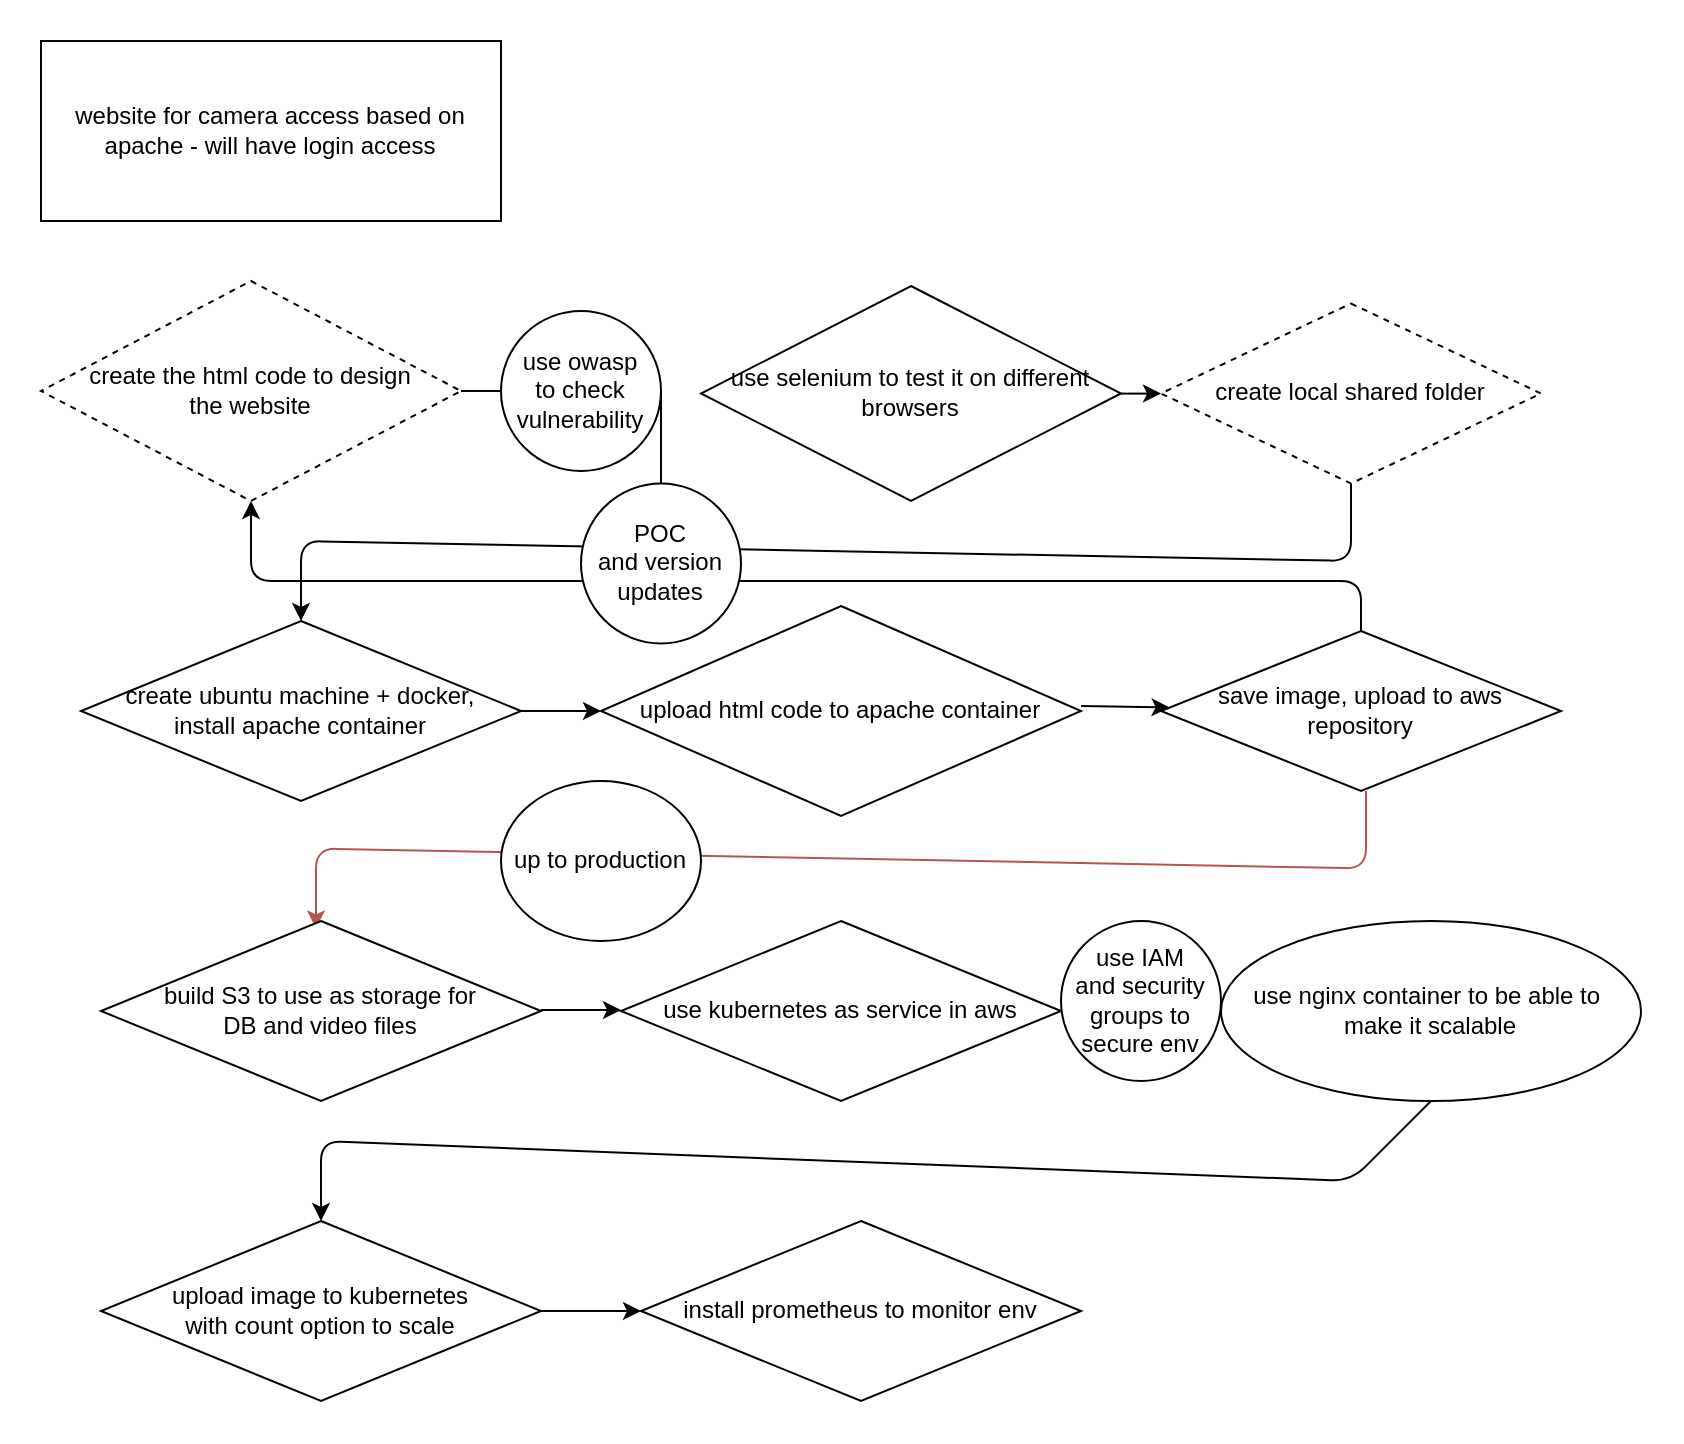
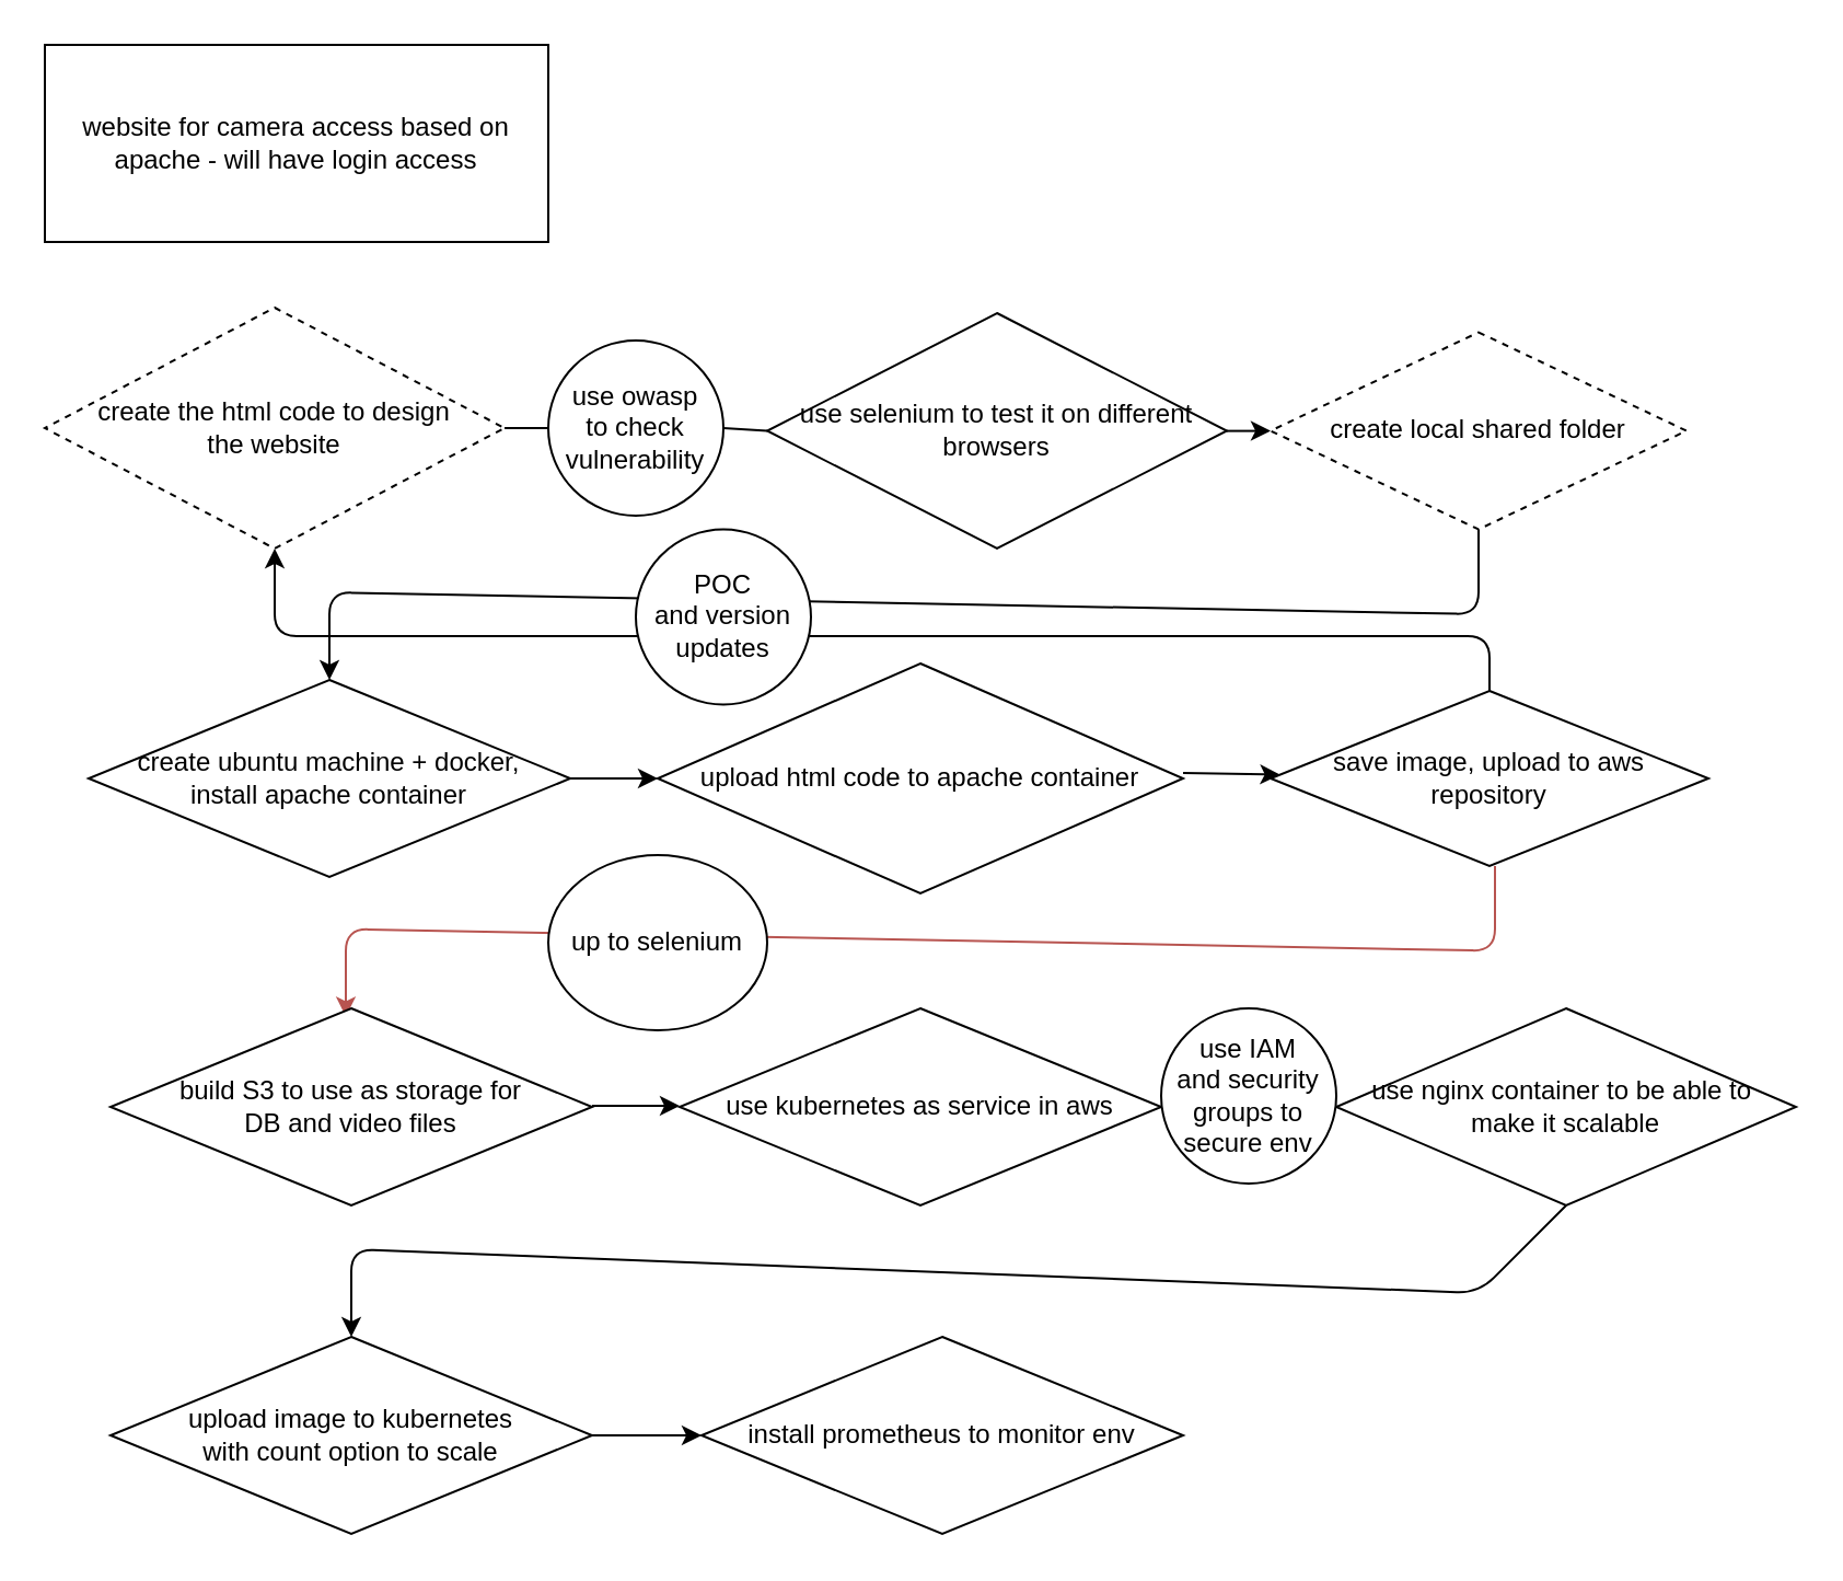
- <mxCell id="13" value="" style="endArrow=none;html=1;exitX=1;exitY=0.5;exitDx=0;exitDy=0;" edge="1" parent="1" source="12" target="21"><mxGeometry width="50" height="50" relative="1" as="geometry"><mxPoint x="310" y="260" as="sourcePoint" /><mxPoint x="360" y="210" as="targetPoint" /></mxGeometry></mxCell>
+ <mxCell id="13" value="" style="endArrow=none;html=1;exitX=1;exitY=0.5;exitDx=0;exitDy=0;entryX=0;entryY=0.5;entryDx=0;entryDy=0;" edge="1" parent="1" source="12" target="6"><mxGeometry width="50" height="50" relative="1" as="geometry"><mxPoint x="310" y="260" as="sourcePoint" /><mxPoint x="360" y="210" as="targetPoint" /></mxGeometry></mxCell>
- <mxCell id="22" value="up to production" style="ellipse;whiteSpace=wrap;html=1;" vertex="1" parent="1"><mxGeometry x="250" y="390" width="100" height="80" as="geometry" /></mxCell>
+ <mxCell id="22" value="up to selenium" style="ellipse;whiteSpace=wrap;html=1;" vertex="1" parent="1"><mxGeometry x="250" y="390" width="100" height="80" as="geometry" /></mxCell>
- <mxCell id="24" value="use nginx container to be able to&amp;nbsp;&lt;br&gt;make it scalable" style="ellipse;whiteSpace=wrap;html=1;" vertex="1" parent="1"><mxGeometry x="610" y="460" width="210" height="90" as="geometry" /></mxCell>
+ <mxCell id="24" value="use nginx container to be able to&amp;nbsp;&lt;br&gt;make it scalable" style="rhombus;whiteSpace=wrap;html=1;" vertex="1" parent="1"><mxGeometry x="610" y="460" width="210" height="90" as="geometry" /></mxCell>
